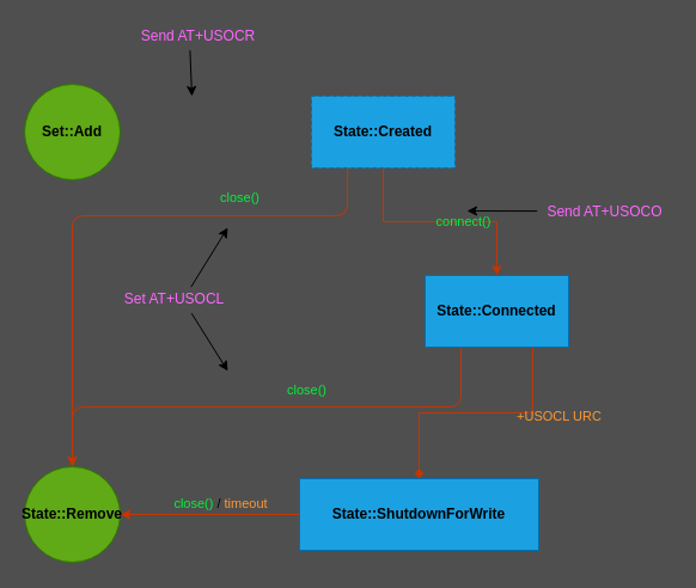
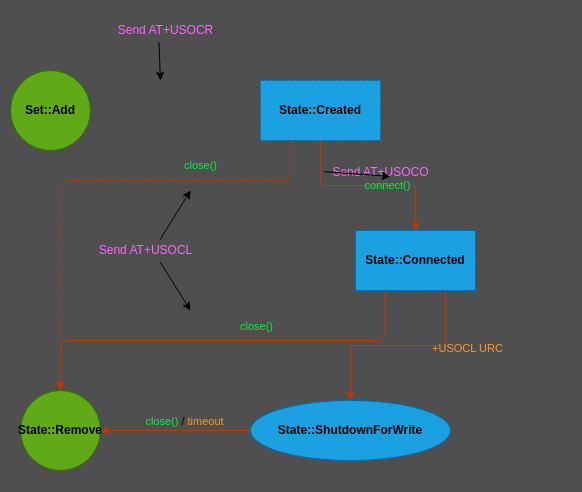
- <mxCell id="15" value="Set::Add" style="ellipse;whiteSpace=wrap;html=1;aspect=fixed;fillColor=#60a917;strokeColor=#2D7600;fontColor=#000000;fontStyle=1" parent="1" vertex="1"><mxGeometry x="20" y="70" width="80" height="80" as="geometry" /></mxCell>
+ <mxCell id="15" value="Set::Add" style="ellipse;whiteSpace=wrap;html=1;aspect=fixed;fillColor=#60a917;strokeColor=#2D7600;fontColor=#000000;fontStyle=1" parent="1" vertex="1"><mxGeometry x="10" y="70" width="80" height="80" as="geometry" /></mxCell>
- <mxCell id="20" value="&lt;font&gt;Send AT+USOCO&lt;/font&gt;" style="text;html=1;align=center;verticalAlign=middle;resizable=0;points=[];autosize=1;fontColor=#FF66FF;" vertex="1" parent="1"><mxGeometry x="450" y="167" width="110" height="20" as="geometry" /></mxCell>
+ <mxCell id="20" value="&lt;font&gt;Send AT+USOCO&lt;/font&gt;" style="text;html=1;align=center;verticalAlign=middle;resizable=0;points=[];autosize=1;fontColor=#FF66FF;" vertex="1" parent="1"><mxGeometry x="325" y="162" width="110" height="20" as="geometry" /></mxCell>
- <mxCell id="4" style="edgeStyle=orthogonalEdgeStyle;rounded=1;orthogonalLoop=1;jettySize=auto;html=1;exitX=0.25;exitY=1;exitDx=0;exitDy=0;entryX=0.5;entryY=0;entryDx=0;entryDy=0;fillColor=#fa6800;strokeColor=#C73500;" edge="1" parent="1" source="6" target="16"><mxGeometry relative="1" as="geometry"><Array as="points"><mxPoint x="290" y="180" /><mxPoint x="60" y="180" /></Array></mxGeometry></mxCell>
+ <mxCell id="4" style="edgeStyle=orthogonalEdgeStyle;rounded=1;orthogonalLoop=1;jettySize=auto;html=1;exitX=0.25;exitY=1;exitDx=0;exitDy=0;entryX=0.5;entryY=0;entryDx=0;entryDy=0;fillColor=#fa6800;strokeColor=#C73500;dashed=1;" edge="1" parent="1" source="6" target="16"><mxGeometry relative="1" as="geometry"><Array as="points"><mxPoint x="290" y="180" /><mxPoint x="60" y="180" /></Array></mxGeometry></mxCell>
- <mxCell id="17" value="&lt;font&gt;Set AT+USOCL&lt;/font&gt;" style="text;html=1;align=center;verticalAlign=middle;resizable=0;points=[];autosize=1;fontColor=#FF66FF;" vertex="1" parent="1"><mxGeometry x="90" y="240" width="110" height="20" as="geometry" /></mxCell>
+ <mxCell id="17" value="&lt;font&gt;Send AT+USOCL&lt;/font&gt;" style="text;html=1;align=center;verticalAlign=middle;resizable=0;points=[];autosize=1;fontColor=#FF66FF;" vertex="1" parent="1"><mxGeometry x="90" y="240" width="110" height="20" as="geometry" /></mxCell>
- <mxCell id="7" style="edgeStyle=orthogonalEdgeStyle;rounded=0;orthogonalLoop=1;jettySize=auto;html=1;exitX=0.75;exitY=1;exitDx=0;exitDy=0;entryX=0.5;entryY=0;entryDx=0;entryDy=0;fillColor=#fa6800;strokeColor=#C73500;endArrow=diamond;" parent="1" source="11" target="14" edge="1"><mxGeometry relative="1" as="geometry" /></mxCell>
+ <mxCell id="7" style="edgeStyle=orthogonalEdgeStyle;rounded=0;orthogonalLoop=1;jettySize=auto;html=1;exitX=0.75;exitY=1;exitDx=0;exitDy=0;entryX=0.5;entryY=0;entryDx=0;entryDy=0;fillColor=#fa6800;strokeColor=#C73500;" parent="1" source="11" target="14" edge="1"><mxGeometry relative="1" as="geometry" /></mxCell>
- <mxCell id="14" value="&lt;b&gt;State::ShutdownForWrite&lt;/b&gt;" style="rounded=0;whiteSpace=wrap;html=1;fillColor=#1ba1e2;strokeColor=#006EAF;fontColor=#000000;" parent="1" vertex="1"><mxGeometry x="250" y="400" width="200" height="60" as="geometry" /></mxCell>
+ <mxCell id="14" value="&lt;b&gt;State::ShutdownForWrite&lt;/b&gt;" style="ellipse;whiteSpace=wrap;html=1;fillColor=#1ba1e2;strokeColor=#006EAF;fontColor=#000000;" parent="1" vertex="1"><mxGeometry x="250" y="400" width="200" height="60" as="geometry" /></mxCell>
